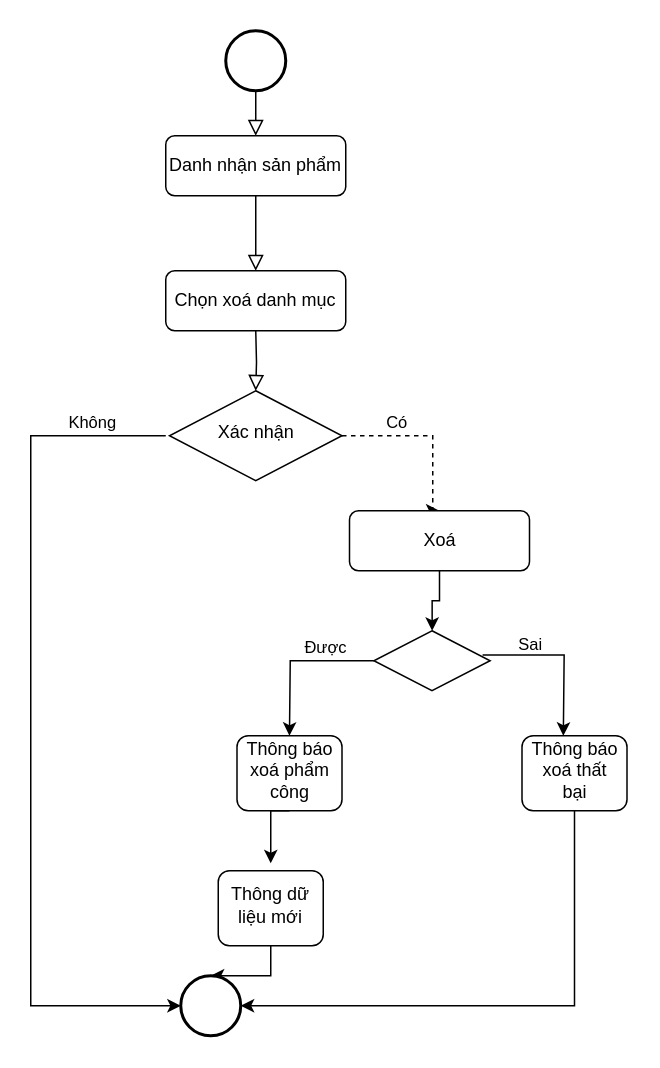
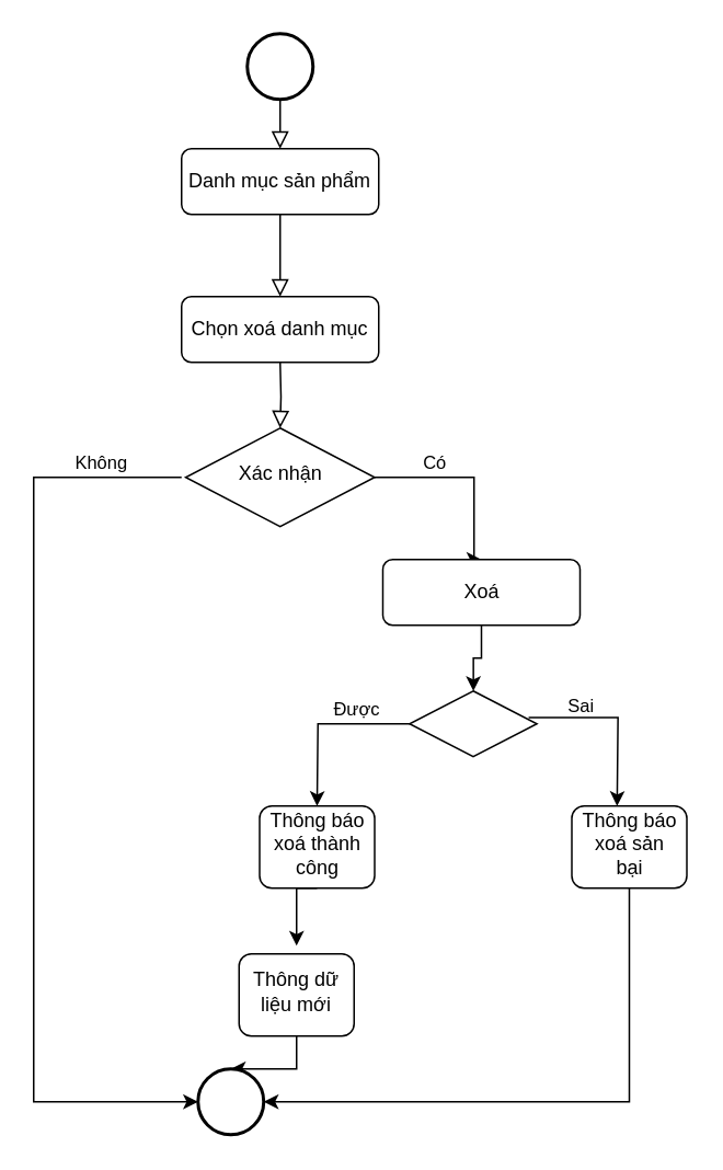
- <mxCell id="3" value="Danh nhận sản phẩm" style="rounded=1;whiteSpace=wrap;html=1;fontSize=12;glass=0;strokeWidth=1;shadow=0;" parent="1" vertex="1"><mxGeometry x="110" y="90" width="120" height="40" as="geometry" /></mxCell>
+ <mxCell id="3" value="Danh mục sản phẩm" style="rounded=1;whiteSpace=wrap;html=1;fontSize=12;glass=0;strokeWidth=1;shadow=0;" parent="1" vertex="1"><mxGeometry x="110" y="90" width="120" height="40" as="geometry" /></mxCell>
- <mxCell id="6" value="" style="edgeStyle=orthogonalEdgeStyle;rounded=0;orthogonalLoop=1;jettySize=auto;html=1;entryX=0.5;entryY=0;entryDx=0;entryDy=0;dashed=1;" edge="1" parent="1" source="8" target="12"><mxGeometry relative="1" as="geometry"><mxPoint x="305" y="290" as="targetPoint" /><Array as="points"><mxPoint x="288" y="290" /></Array></mxGeometry></mxCell>
+ <mxCell id="6" value="" style="edgeStyle=orthogonalEdgeStyle;rounded=0;orthogonalLoop=1;jettySize=auto;html=1;entryX=0.5;entryY=0;entryDx=0;entryDy=0;" edge="1" parent="1" source="8" target="12"><mxGeometry relative="1" as="geometry"><mxPoint x="305" y="290" as="targetPoint" /><Array as="points"><mxPoint x="288" y="290" /></Array></mxGeometry></mxCell>
- <mxCell id="17" value="Thông báo xoá phẩm công" style="rounded=1;whiteSpace=wrap;html=1;shadow=0;strokeWidth=1;spacing=6;spacingTop=-4;" vertex="1" parent="1"><mxGeometry x="157.5" y="490" width="70" height="50" as="geometry" /></mxCell>
+ <mxCell id="17" value="Thông báo xoá thành công" style="rounded=1;whiteSpace=wrap;html=1;shadow=0;strokeWidth=1;spacing=6;spacingTop=-4;" vertex="1" parent="1"><mxGeometry x="157.5" y="490" width="70" height="50" as="geometry" /></mxCell>
- <mxCell id="22" value="Thông báo xoá thất bại" style="rounded=1;whiteSpace=wrap;html=1;shadow=0;strokeWidth=1;spacing=6;spacingTop=-4;" vertex="1" parent="1"><mxGeometry x="347.5" y="490" width="70" height="50" as="geometry" /></mxCell>
+ <mxCell id="22" value="Thông báo xoá sản bại" style="rounded=1;whiteSpace=wrap;html=1;shadow=0;strokeWidth=1;spacing=6;spacingTop=-4;" vertex="1" parent="1"><mxGeometry x="347.5" y="490" width="70" height="50" as="geometry" /></mxCell>
